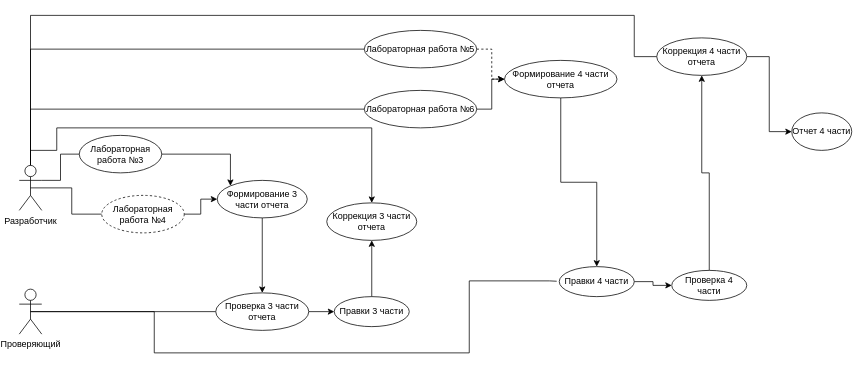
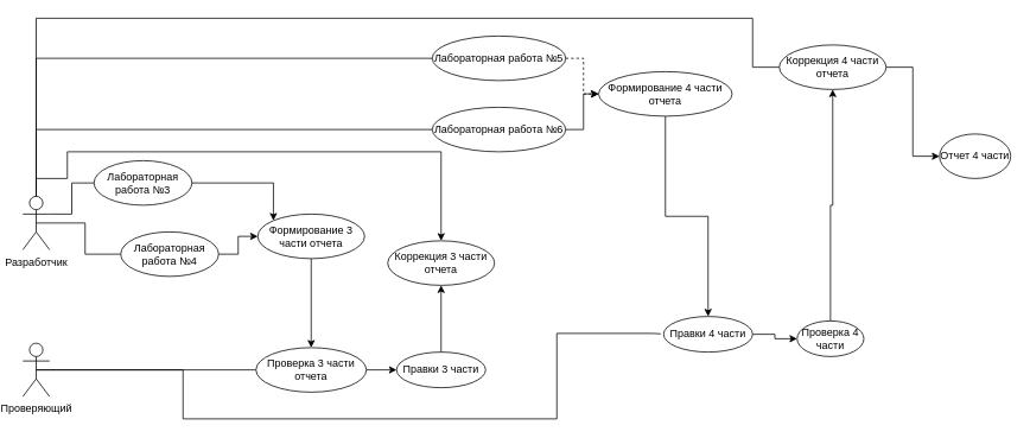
- <mxCell id="35" value="Лабораторная работа №4" style="ellipse;whiteSpace=wrap;html=1;dashed=1;" vertex="1" parent="1"><mxGeometry x="130" y="260" width="110" height="50" as="geometry" /></mxCell>
+ <mxCell id="35" value="Лабораторная работа №4" style="ellipse;whiteSpace=wrap;html=1;" vertex="1" parent="1"><mxGeometry x="130" y="260" width="110" height="50" as="geometry" /></mxCell>
- <mxCell id="33" value="Проверка 4 части" style="ellipse;whiteSpace=wrap;html=1;" vertex="1" parent="1"><mxGeometry x="890" y="360" width="100" height="40" as="geometry" /></mxCell>
+ <mxCell id="33" value="Проверка 4 части" style="ellipse;whiteSpace=wrap;html=1;" vertex="1" parent="1"><mxGeometry x="890" y="360" width="75" height="40" as="geometry" /></mxCell>
